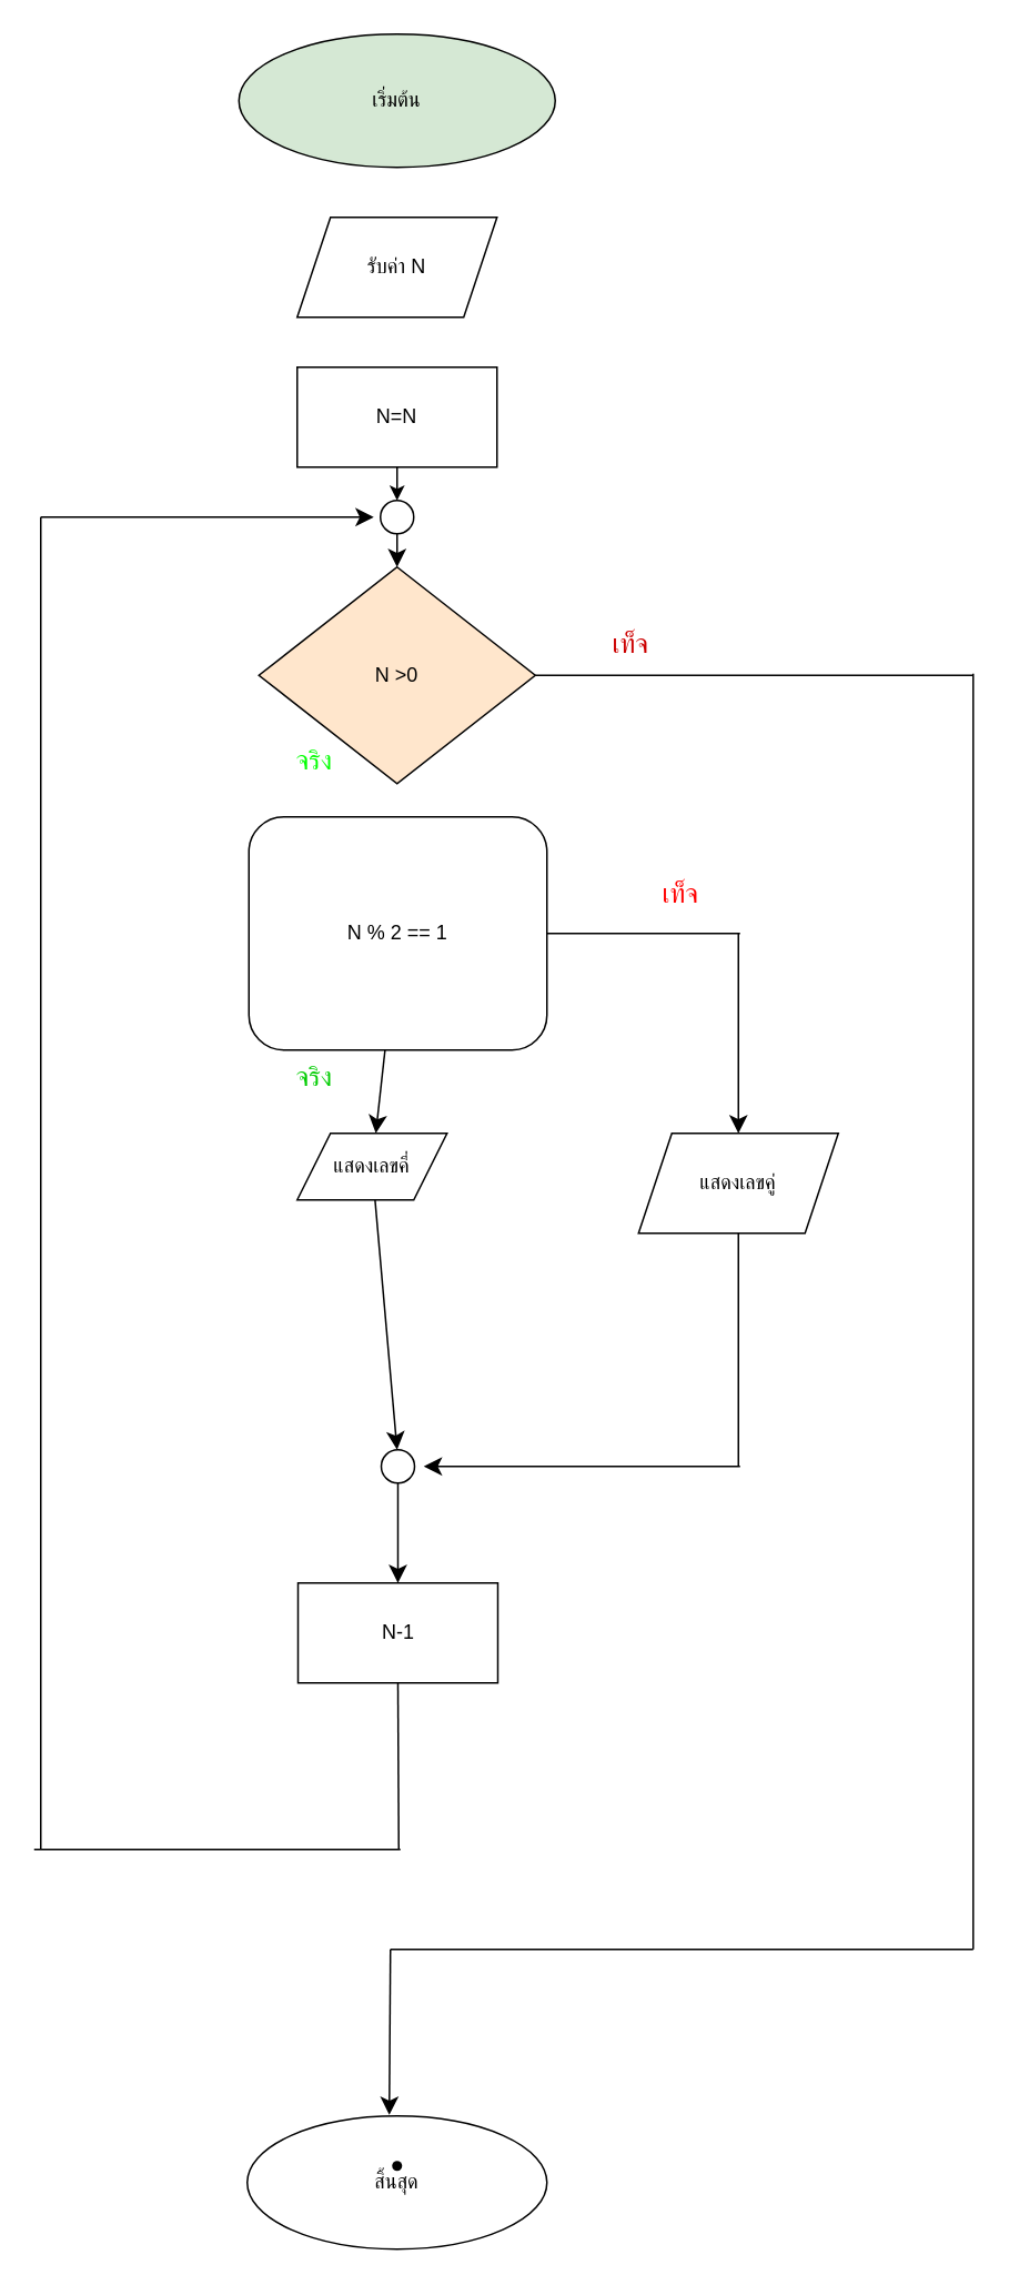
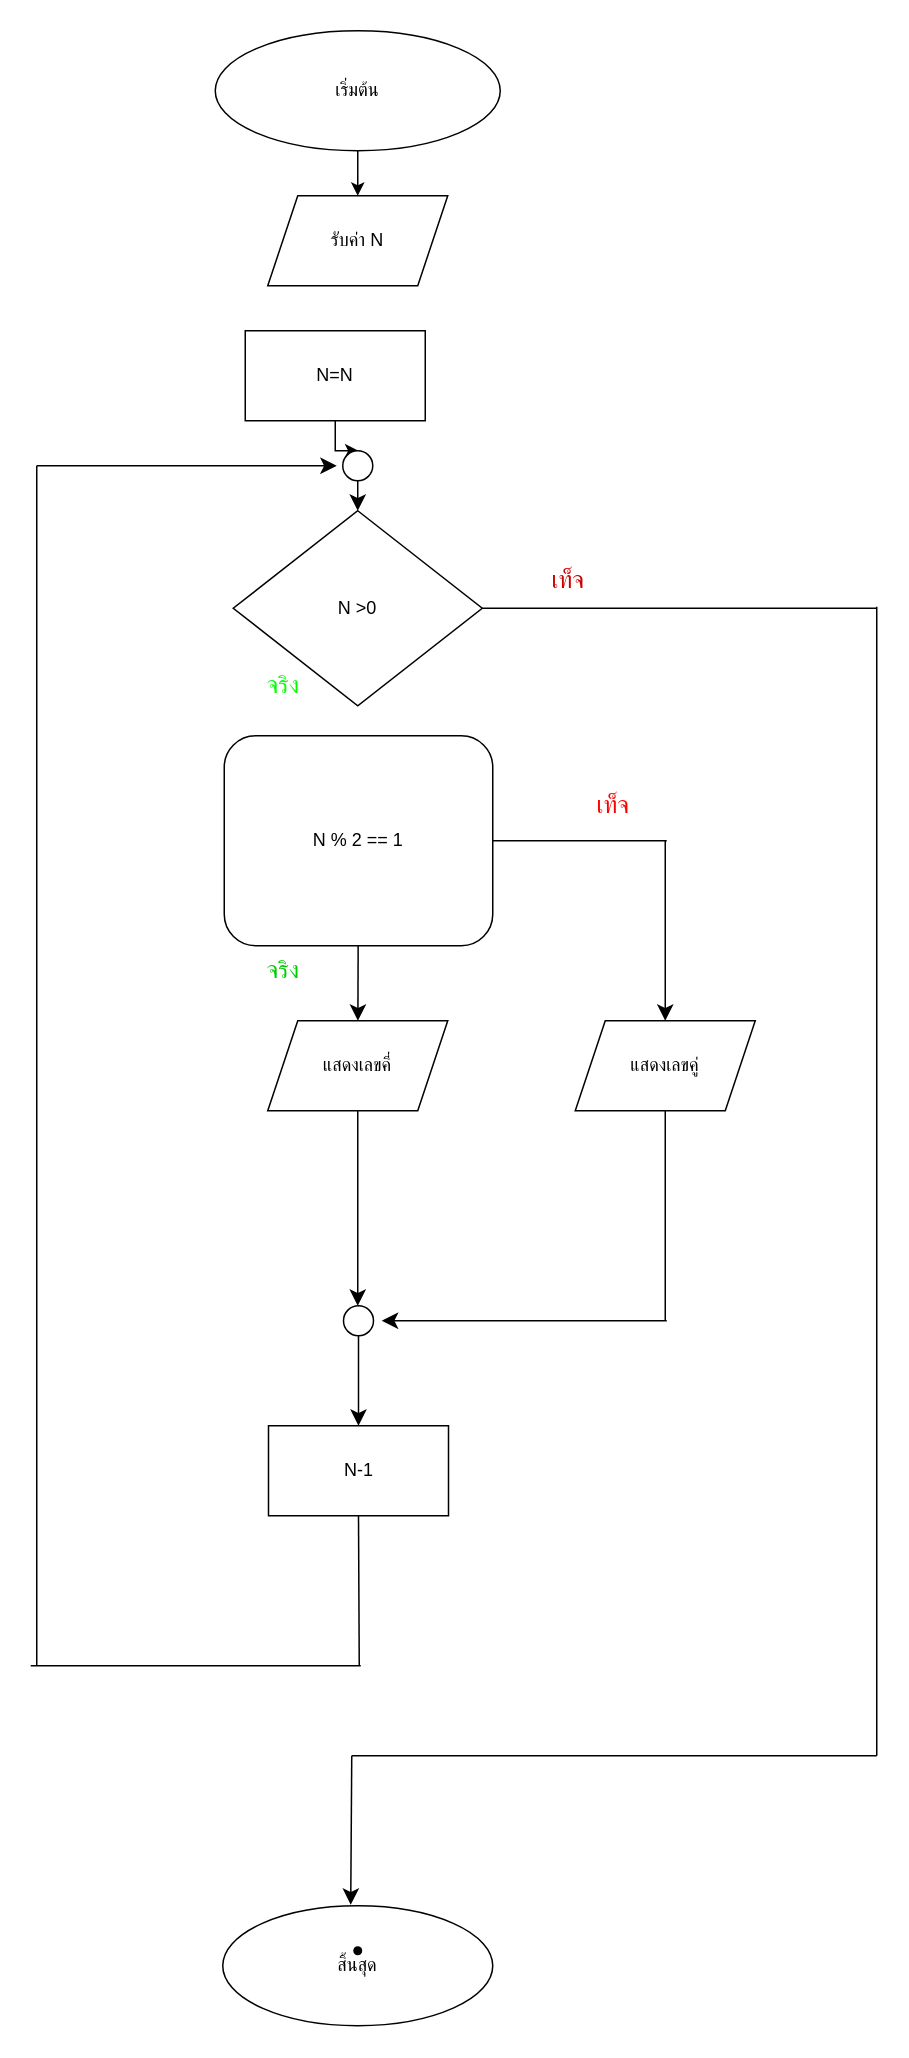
- <mxCell id="3" value="เริ่มต้น" style="ellipse;whiteSpace=wrap;html=1;fillColor=#d5e8d4;" parent="1" vertex="1"><mxGeometry x="143" y="20" width="190" height="80" as="geometry" /></mxCell>
+ <mxCell id="3" value="เริ่มต้น" style="ellipse;whiteSpace=wrap;html=1;" parent="1" vertex="1"><mxGeometry x="143" y="20" width="190" height="80" as="geometry" /></mxCell>
+ <mxCell id="2" value="" style="edgeStyle=orthogonalEdgeStyle;rounded=0;orthogonalLoop=1;jettySize=auto;html=1;" parent="1" source="3" target="4" edge="1"><mxGeometry relative="1" as="geometry" /></mxCell>
- <mxCell id="14" value="N=N" style="whiteSpace=wrap;html=1;" parent="1" vertex="1"><mxGeometry x="178" y="220" width="120" height="60" as="geometry" /></mxCell>
+ <mxCell id="14" value="N=N" style="whiteSpace=wrap;html=1;" parent="1" vertex="1"><mxGeometry x="163" y="220" width="120" height="60" as="geometry" /></mxCell>
- <mxCell id="5" value="N &amp;gt;0" style="rhombus;whiteSpace=wrap;html=1;fillColor=#ffe6cc;" parent="1" vertex="1"><mxGeometry x="155" y="340" width="166" height="130" as="geometry" /></mxCell>
+ <mxCell id="5" value="N &amp;gt;0" style="rhombus;whiteSpace=wrap;html=1;" parent="1" vertex="1"><mxGeometry x="155" y="340" width="166" height="130" as="geometry" /></mxCell>
- <mxCell id="13" value="แสดงเลขคี่" style="shape=parallelogram;perimeter=parallelogramPerimeter;whiteSpace=wrap;html=1;fixedSize=1;" vertex="1" parent="1"><mxGeometry x="178" y="680" width="90" height="40" as="geometry" /></mxCell>
+ <mxCell id="13" value="แสดงเลขคี่" style="shape=parallelogram;perimeter=parallelogramPerimeter;whiteSpace=wrap;html=1;fixedSize=1;" vertex="1" parent="1"><mxGeometry x="178" y="680" width="120" height="60" as="geometry" /></mxCell>
